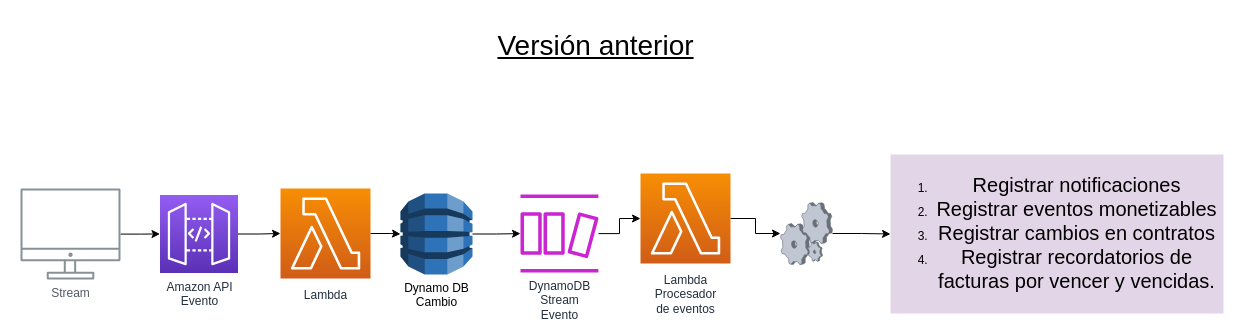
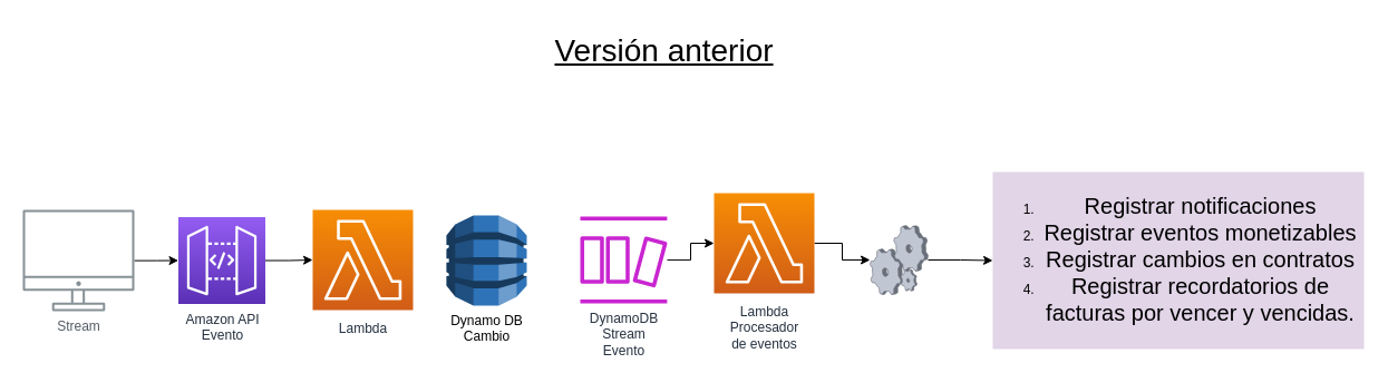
- <mxCell id="4" value="" style="edgeStyle=orthogonalEdgeStyle;rounded=0;orthogonalLoop=1;jettySize=auto;html=1;" edge="1" parent="1" source="5" target="9"><mxGeometry relative="1" as="geometry" /></mxCell>
- <mxCell id="8" value="" style="edgeStyle=orthogonalEdgeStyle;rounded=0;orthogonalLoop=1;jettySize=auto;html=1;" edge="1" parent="1" source="9" target="11"><mxGeometry relative="1" as="geometry" /></mxCell>
